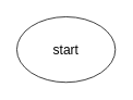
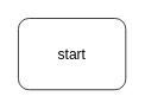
- <mxCell id="2" value="&lt;font style=&quot;font-size: 16px&quot;&gt;start&lt;/font&gt;" style="ellipse;whiteSpace=wrap;html=1;" vertex="1" parent="1"><mxGeometry x="20" y="20" width="120" height="80" as="geometry" /></mxCell>
+ <mxCell id="2" value="&lt;font style=&quot;font-size: 16px&quot;&gt;start&lt;/font&gt;" style="whiteSpace=wrap;html=1;rounded=1;" vertex="1" parent="1"><mxGeometry x="20" y="20" width="120" height="80" as="geometry" /></mxCell>
